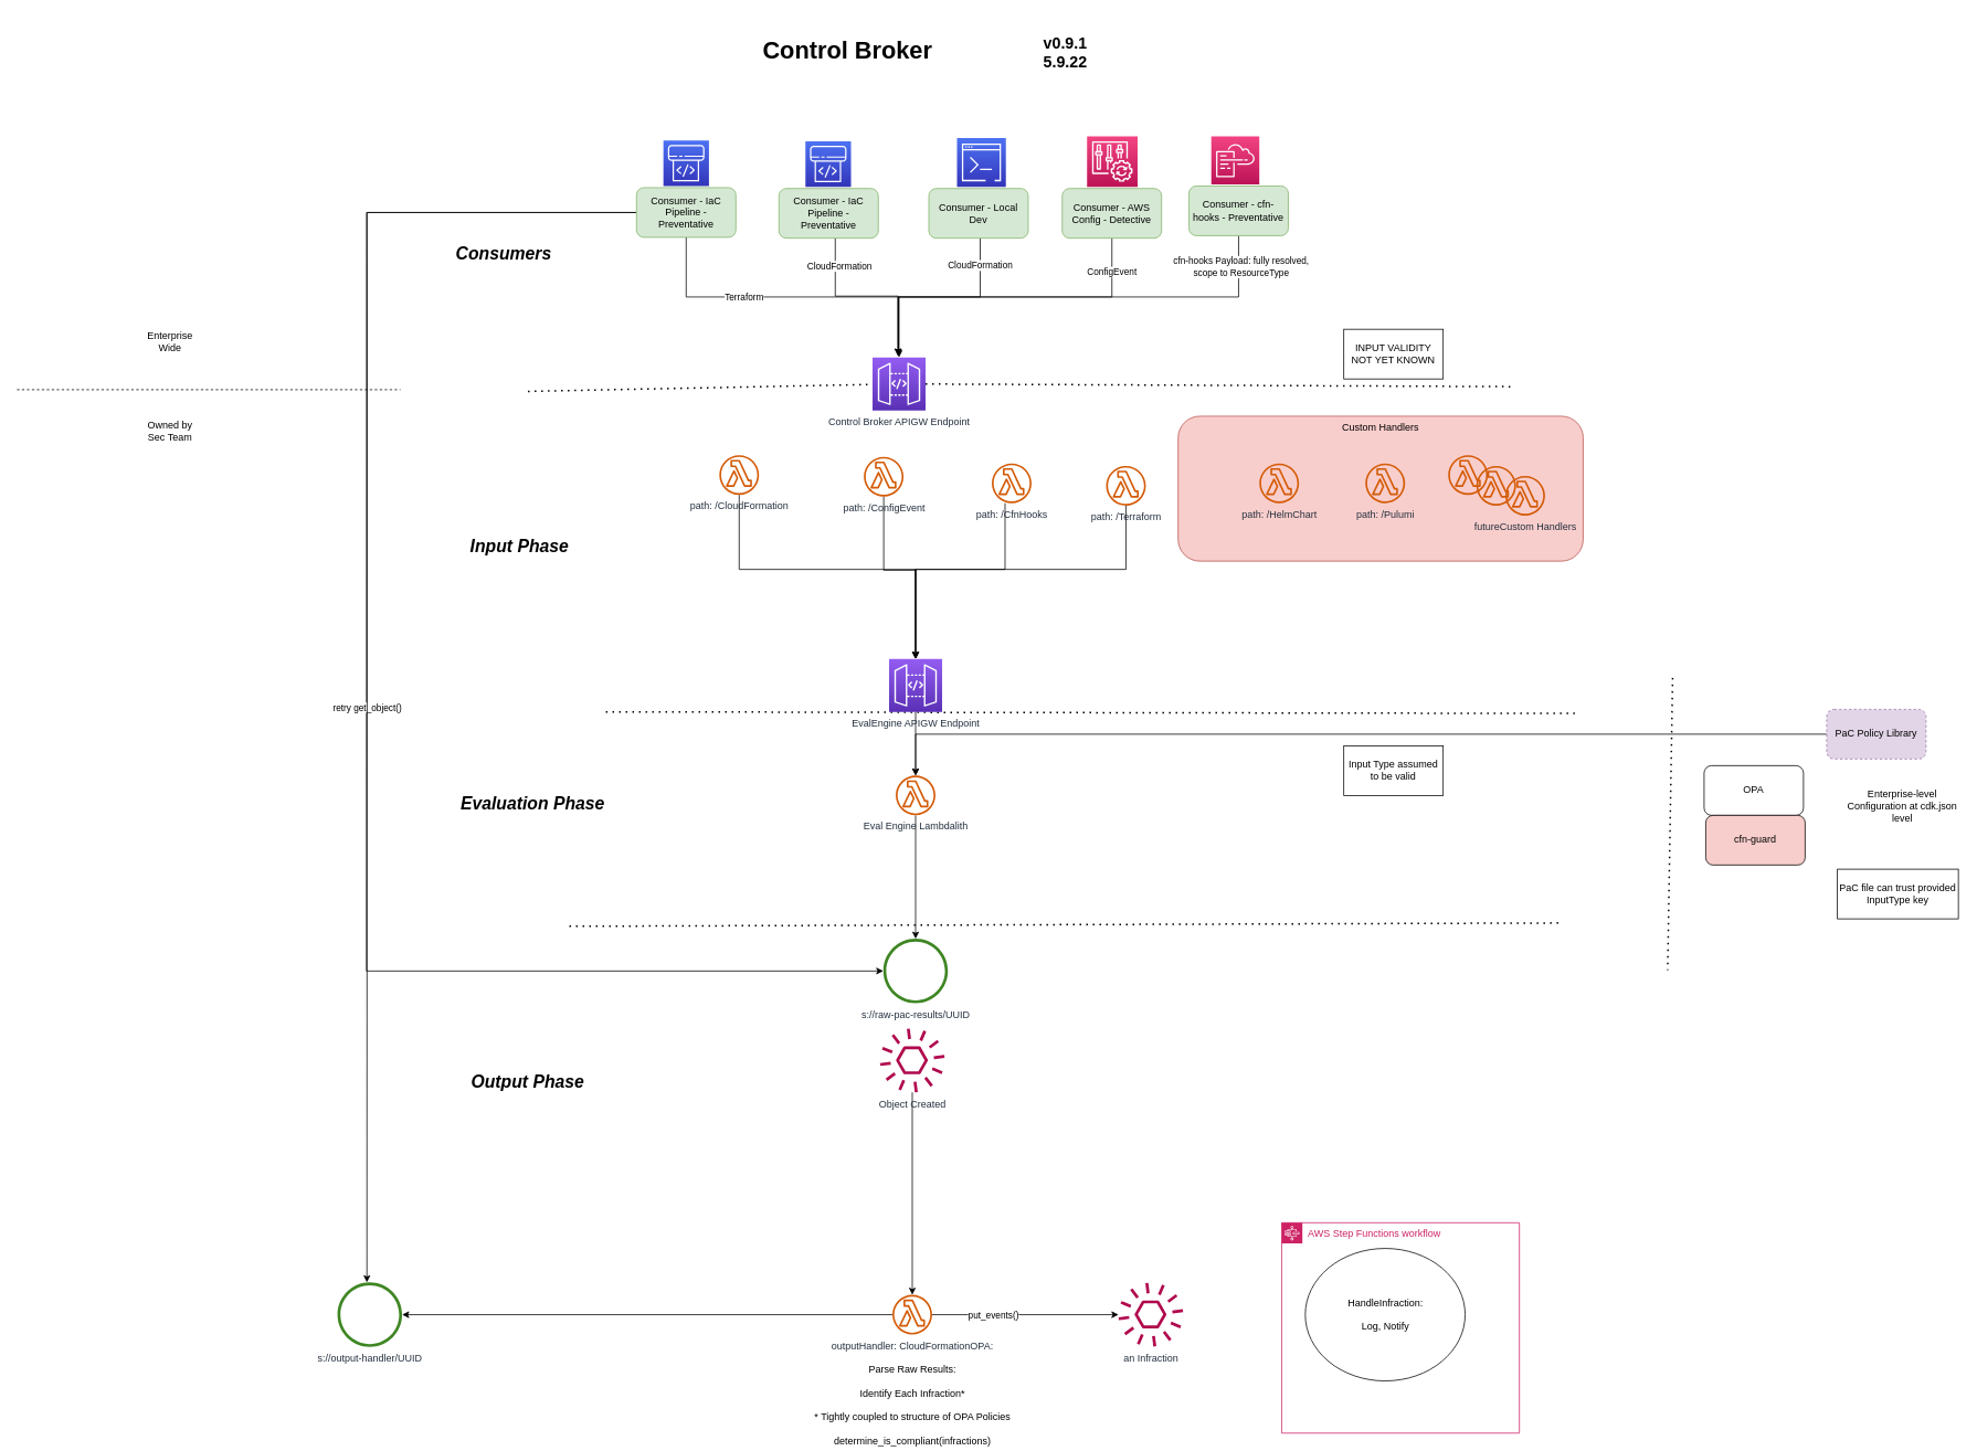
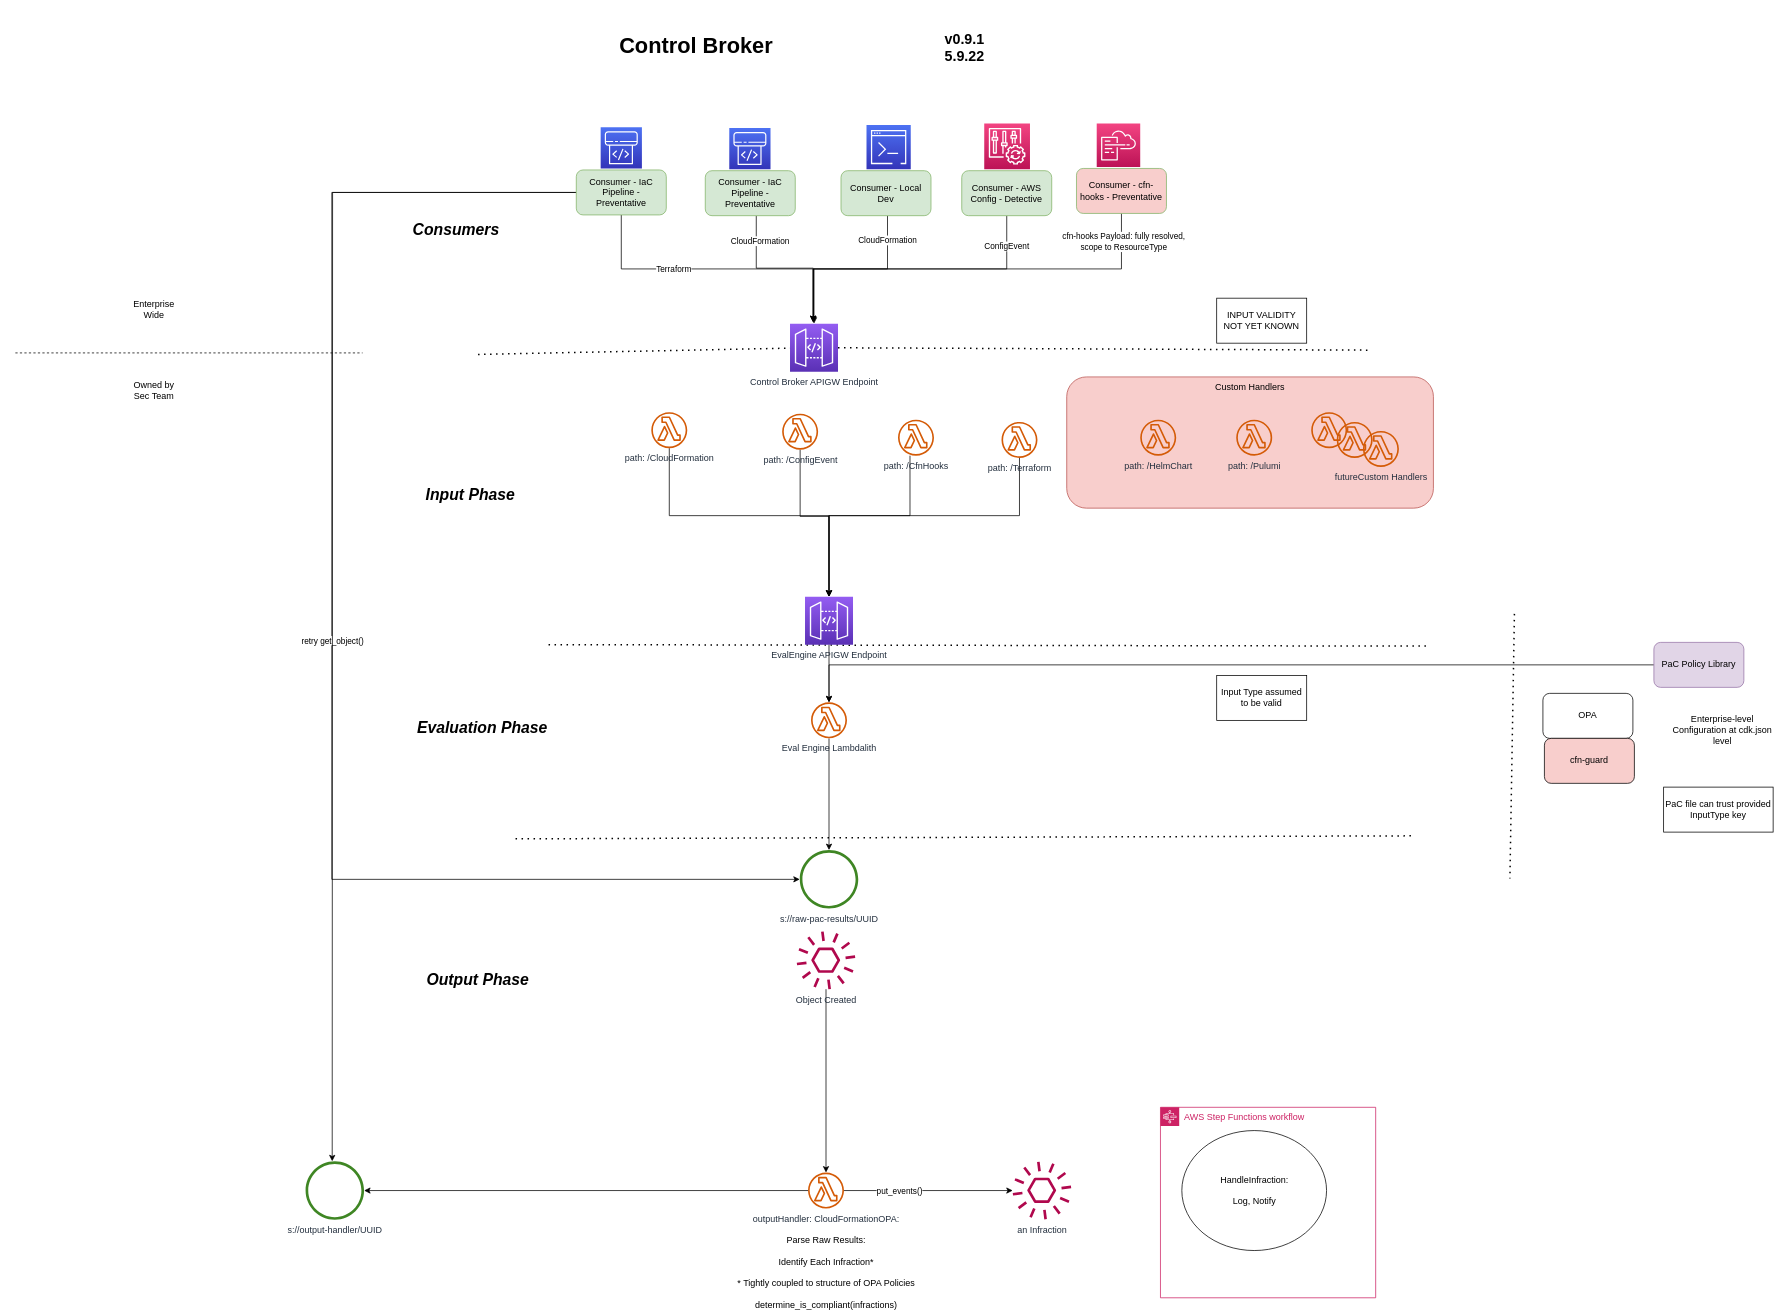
- <mxCell id="71" value="&lt;font style=&quot;font-size: 29px;&quot;&gt;Control Broker&lt;/font&gt;" style="text;html=1;strokeColor=none;fillColor=none;align=center;verticalAlign=middle;whiteSpace=wrap;rounded=0;fontSize=19;fontStyle=1" parent="1" vertex="1"><mxGeometry x="913" y="20" width="220" height="82" as="geometry" /></mxCell>
+ <mxCell id="71" value="&lt;font style=&quot;font-size: 29px;&quot;&gt;Control Broker&lt;/font&gt;" style="text;html=1;strokeColor=none;fillColor=none;align=center;verticalAlign=middle;whiteSpace=wrap;rounded=0;fontSize=19;fontStyle=1" parent="1" vertex="1"><mxGeometry x="818" y="20" width="220" height="82" as="geometry" /></mxCell>
- <mxCell id="54" value="Consumer - cfn-hooks - Preventative" style="rounded=1;whiteSpace=wrap;html=1;fillColor=#d5e8d4;strokeColor=#82b366;" parent="1" vertex="1"><mxGeometry x="1435" y="224" width="120" height="60" as="geometry" /></mxCell>
+ <mxCell id="54" value="Consumer - cfn-hooks - Preventative" style="rounded=1;whiteSpace=wrap;html=1;fillColor=#f8cecc;strokeColor=#82b366;" parent="1" vertex="1"><mxGeometry x="1435" y="224" width="120" height="60" as="geometry" /></mxCell>
- <mxCell id="15" value="PaC Policy Library" style="rounded=1;whiteSpace=wrap;html=1;fillColor=#e1d5e7;strokeColor=#9673a6;dashed=1;" parent="1" vertex="1"><mxGeometry x="2205" y="856" width="120" height="60" as="geometry" /></mxCell>
+ <mxCell id="15" value="PaC Policy Library" style="rounded=1;whiteSpace=wrap;html=1;fillColor=#e1d5e7;strokeColor=#9673a6;" parent="1" vertex="1"><mxGeometry x="2205" y="856" width="120" height="60" as="geometry" /></mxCell>
